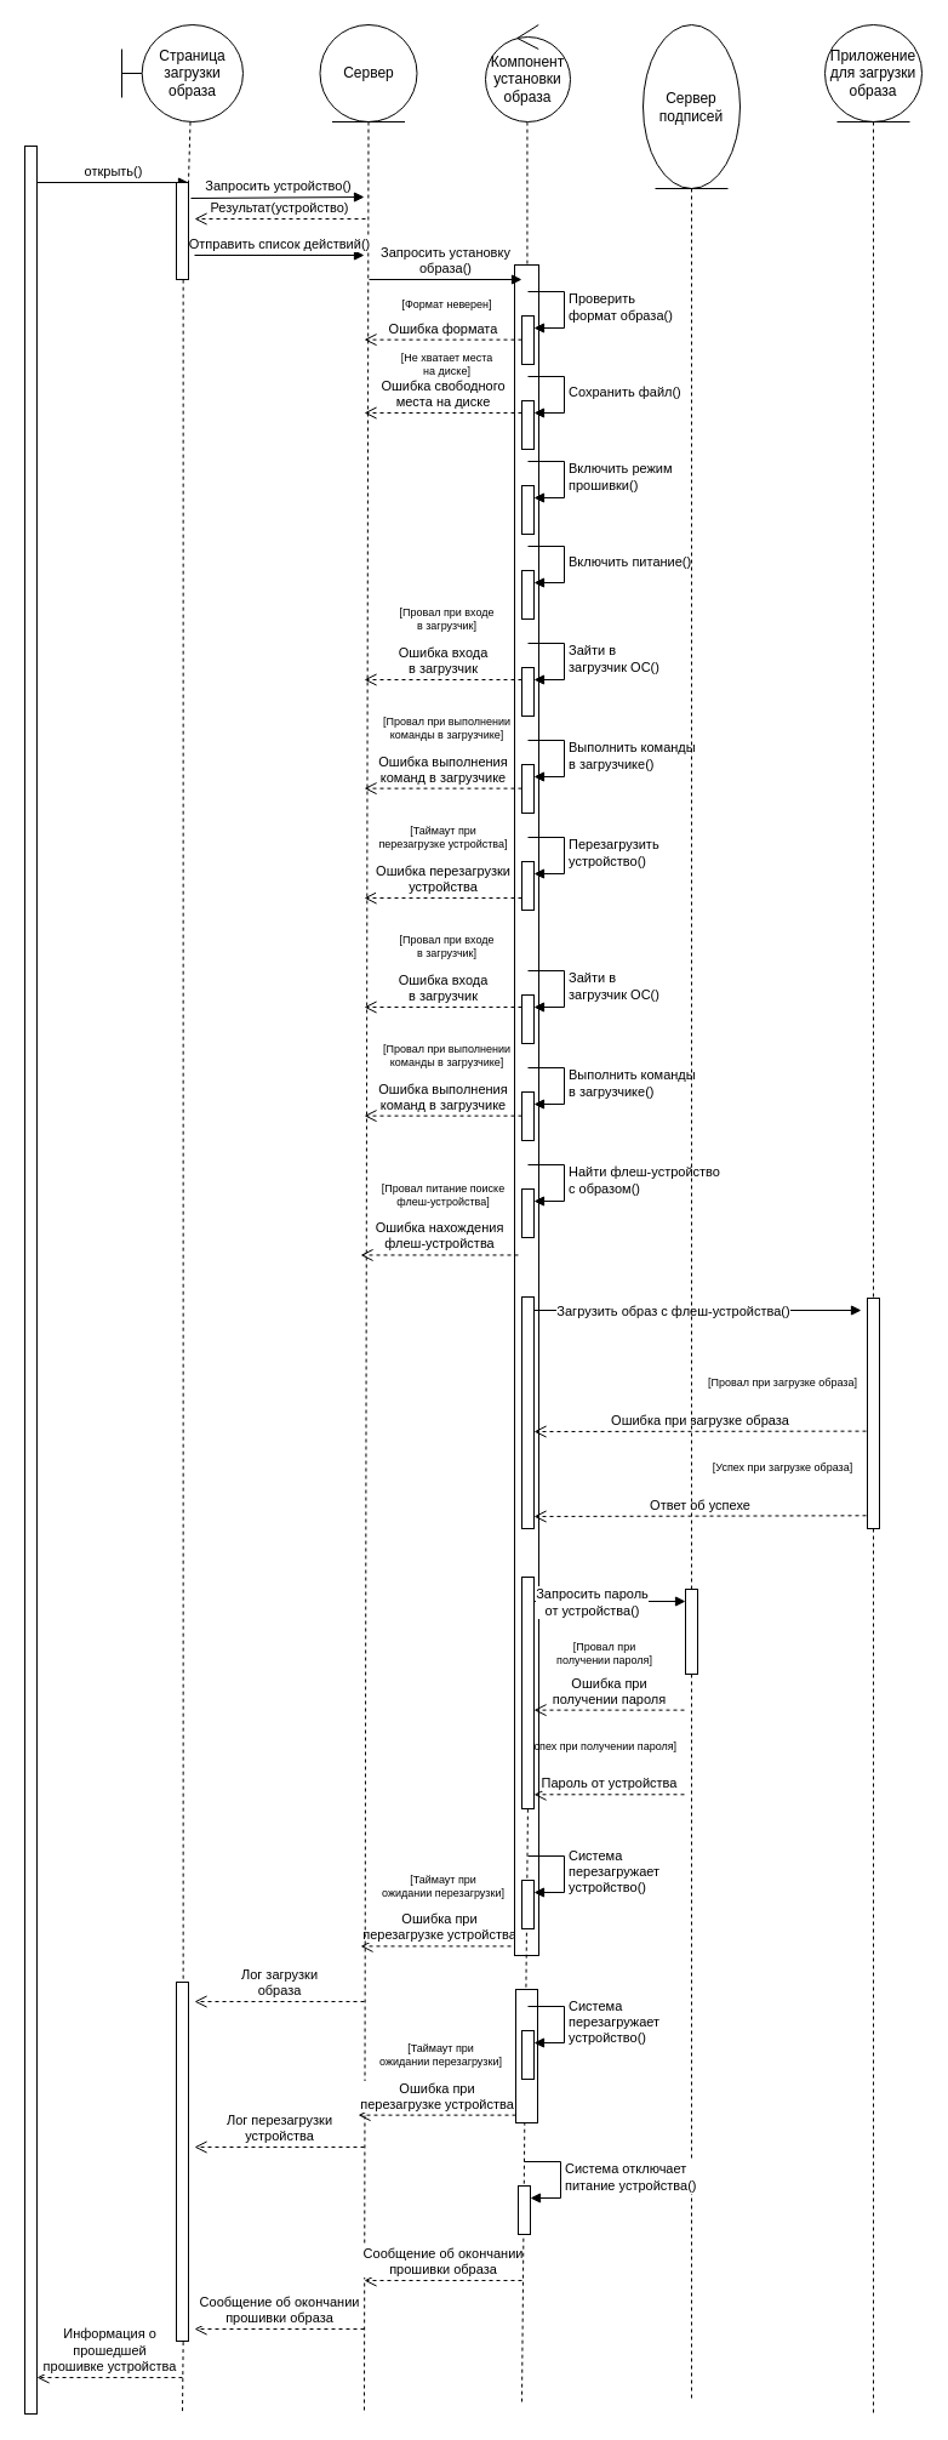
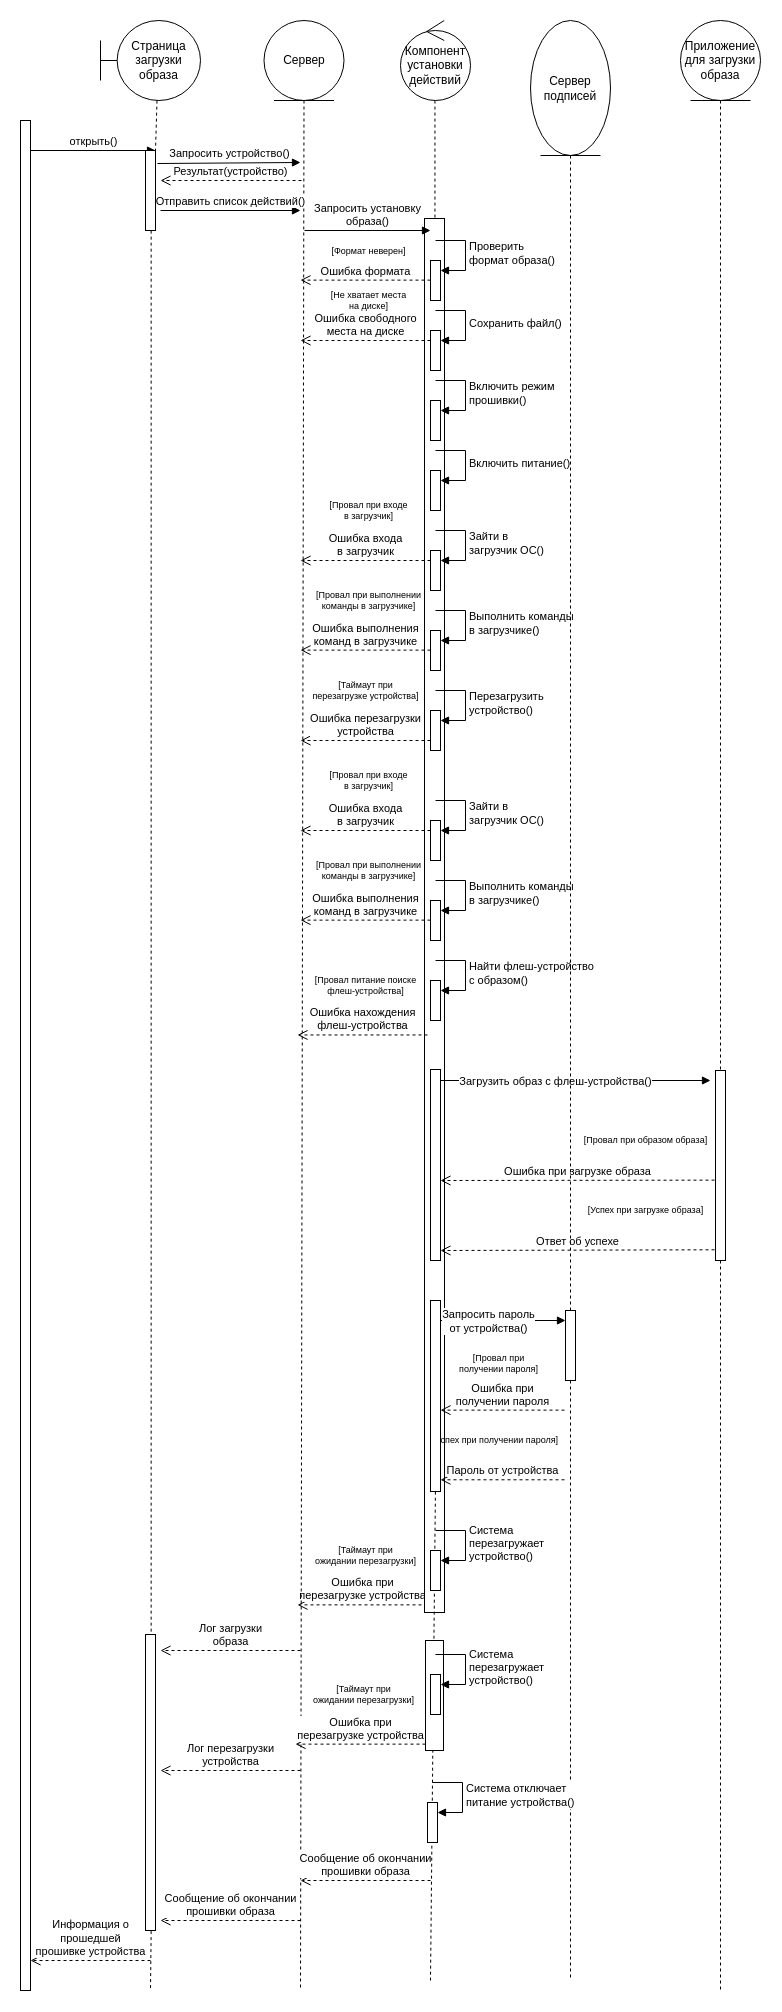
- <mxCell id="21" value="Компонент установки образа" style="ellipse;shape=umlControl;whiteSpace=wrap;html=1;" vertex="1" parent="1"><mxGeometry x="400" y="20" width="70" height="80" as="geometry" /></mxCell>
+ <mxCell id="21" value="Компонент установки действий" style="ellipse;shape=umlControl;whiteSpace=wrap;html=1;" vertex="1" parent="1"><mxGeometry x="400" y="20" width="70" height="80" as="geometry" /></mxCell>
- <mxCell id="60" value="[Провал при загрузке образа]" style="text;html=1;align=center;verticalAlign=middle;resizable=0;points=[];autosize=1;strokeColor=none;fillColor=none;fontSize=9;" vertex="1" parent="1"><mxGeometry x="570" y="1130" width="150" height="20" as="geometry" /></mxCell>
+ <mxCell id="60" value="[Провал при образом образа]" style="text;html=1;align=center;verticalAlign=middle;resizable=0;points=[];autosize=1;strokeColor=none;fillColor=none;fontSize=9;" vertex="1" parent="1"><mxGeometry x="570" y="1130" width="150" height="20" as="geometry" /></mxCell>
